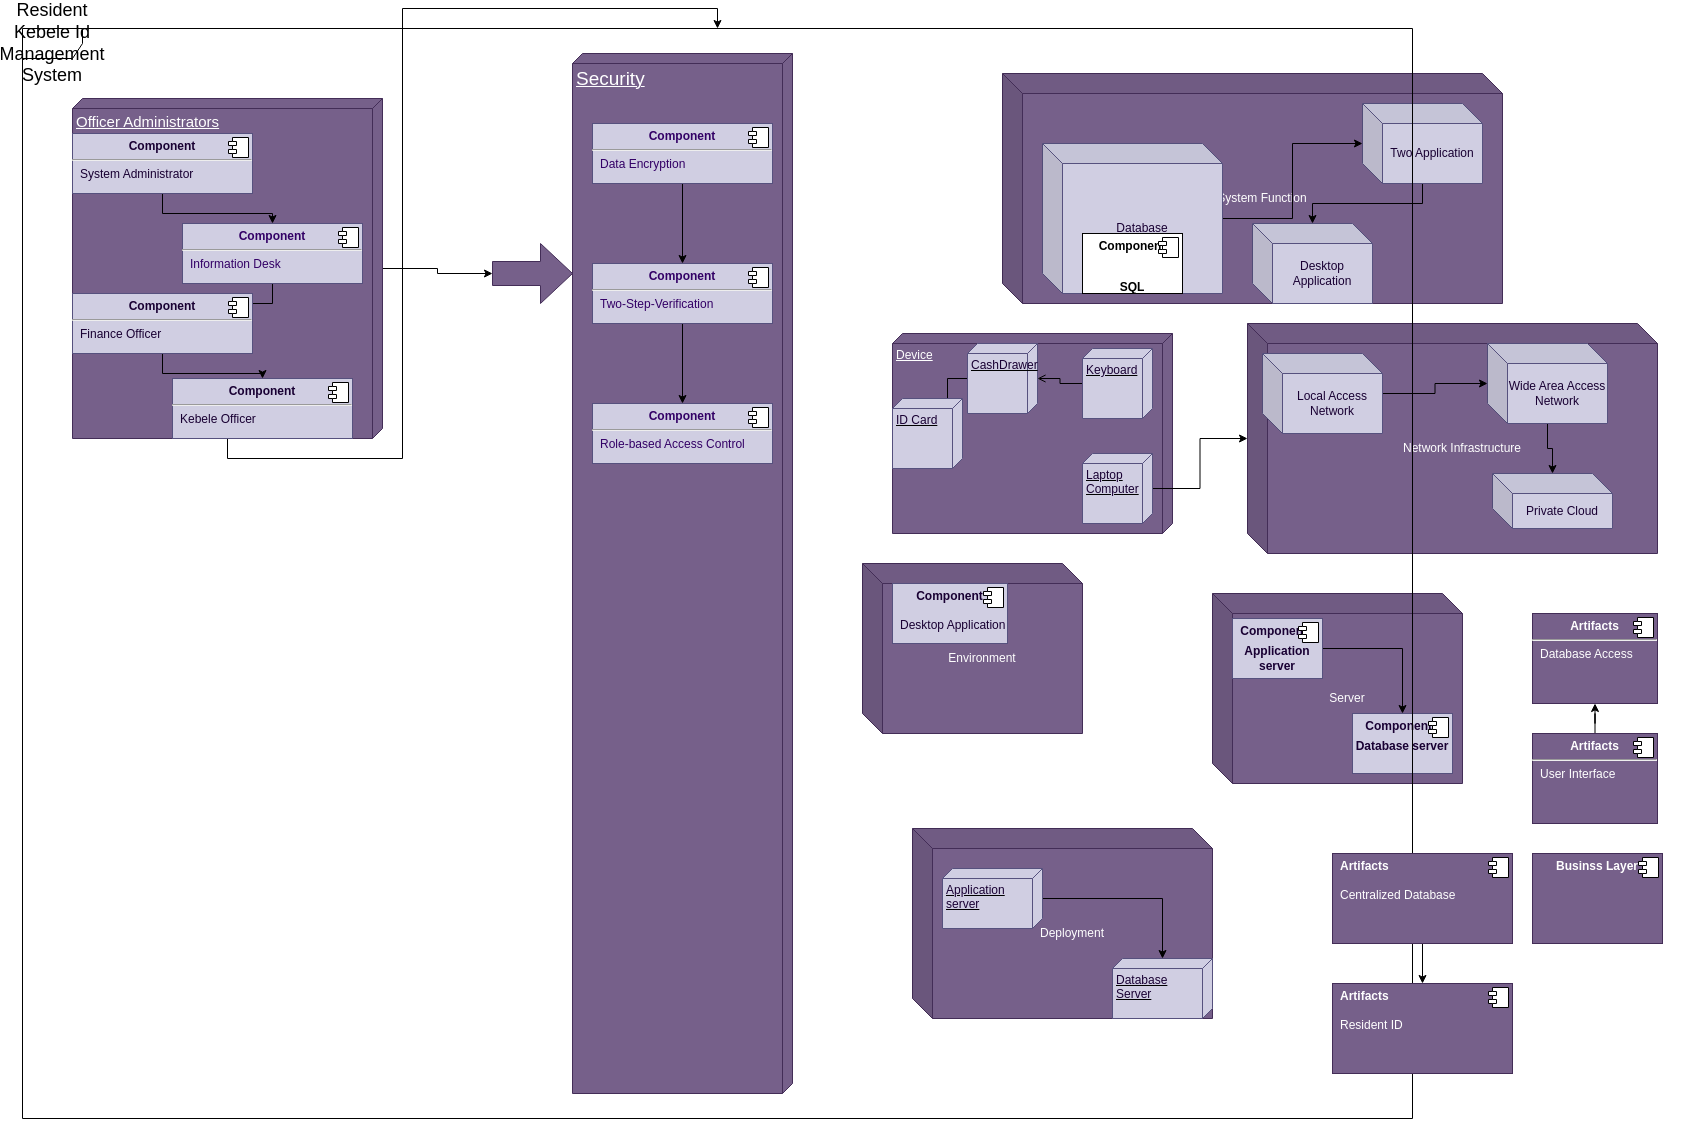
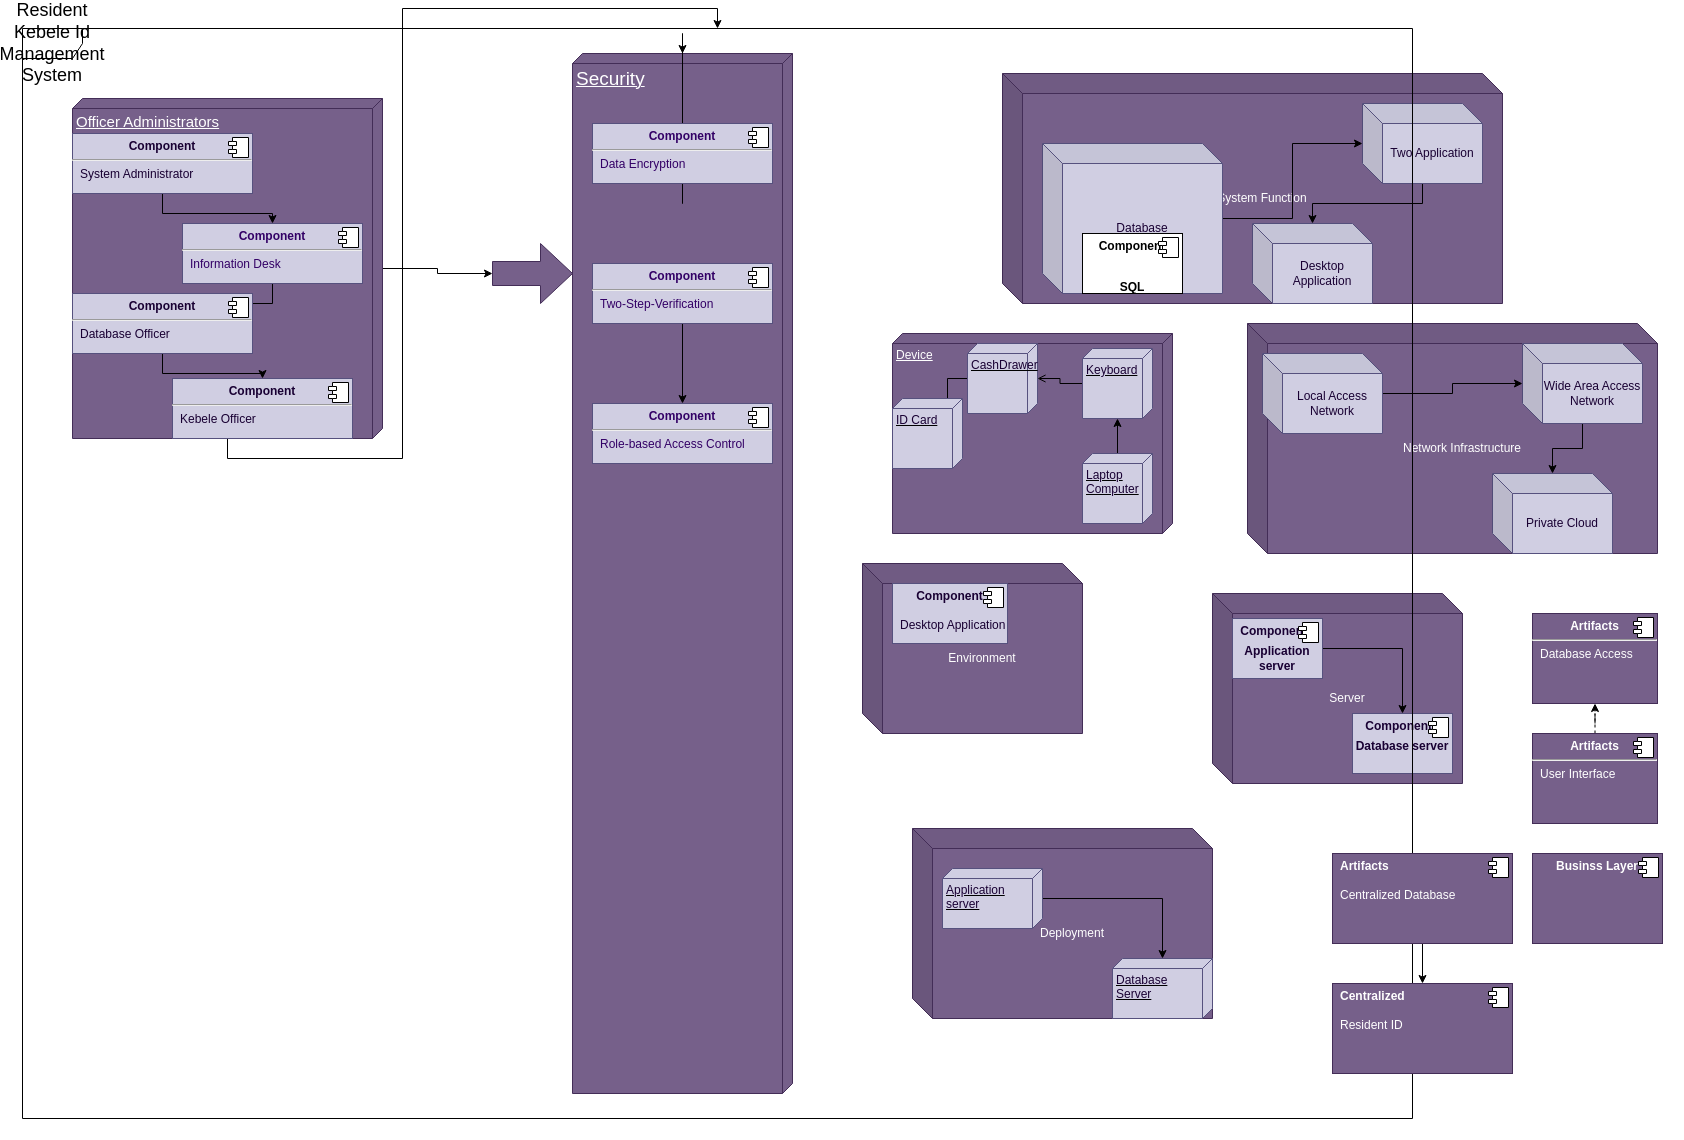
- <mxCell id="65" value="" style="edgeStyle=orthogonalEdgeStyle;rounded=0;orthogonalLoop=1;jettySize=auto;html=1;" edge="1" parent="1" source="66" target="69"><mxGeometry relative="1" as="geometry" /></mxCell>
+ <mxCell id="65" value="" style="edgeStyle=orthogonalEdgeStyle;rounded=0;orthogonalLoop=1;jettySize=auto;html=1;" edge="1" parent="1" source="66" target="64"><mxGeometry relative="1" as="geometry" /></mxCell>
- <mxCell id="60" value="&lt;p style=&quot;margin:0px;margin-top:6px;text-align:center;&quot;&gt;&lt;b&gt;&lt;font color=&quot;#190033&quot;&gt;Component&lt;/font&gt;&lt;/b&gt;&lt;/p&gt;&lt;hr&gt;&lt;p style=&quot;margin:0px;margin-left:8px;&quot;&gt;&lt;font color=&quot;#190033&quot;&gt;Finance Officer&lt;/font&gt;&lt;/p&gt;" style="align=left;overflow=fill;html=1;dropTarget=0;whiteSpace=wrap;fillColor=#d0cee2;strokeColor=#56517e;" vertex="1" parent="1"><mxGeometry x="70" y="285" width="180" height="60" as="geometry" /></mxCell>
+ <mxCell id="60" value="&lt;p style=&quot;margin:0px;margin-top:6px;text-align:center;&quot;&gt;&lt;b&gt;&lt;font color=&quot;#190033&quot;&gt;Component&lt;/font&gt;&lt;/b&gt;&lt;/p&gt;&lt;hr&gt;&lt;p style=&quot;margin:0px;margin-left:8px;&quot;&gt;&lt;font color=&quot;#190033&quot;&gt;Database Officer&lt;/font&gt;&lt;/p&gt;" style="align=left;overflow=fill;html=1;dropTarget=0;whiteSpace=wrap;fillColor=#d0cee2;strokeColor=#56517e;" vertex="1" parent="1"><mxGeometry x="70" y="285" width="180" height="60" as="geometry" /></mxCell>
- <mxCell id="12" value="&lt;font color=&quot;#190033&quot;&gt;Wide Area Access Network&lt;/font&gt;" style="shape=cube;whiteSpace=wrap;html=1;boundedLbl=1;backgroundOutline=1;darkOpacity=0.05;darkOpacity2=0.1;fillColor=#d0cee2;strokeColor=#56517e;" vertex="1" parent="1"><mxGeometry x="1485" y="335" width="120" height="80" as="geometry" /></mxCell>
+ <mxCell id="12" value="&lt;font color=&quot;#190033&quot;&gt;Wide Area Access Network&lt;/font&gt;" style="shape=cube;whiteSpace=wrap;html=1;boundedLbl=1;backgroundOutline=1;darkOpacity=0.05;darkOpacity2=0.1;fillColor=#d0cee2;strokeColor=#56517e;" vertex="1" parent="1"><mxGeometry x="1520" y="335" width="120" height="80" as="geometry" /></mxCell>
- <mxCell id="29" value="" style="edgeStyle=orthogonalEdgeStyle;rounded=0;orthogonalLoop=1;jettySize=auto;html=1;" edge="1" parent="1" source="30" target="8"><mxGeometry relative="1" as="geometry" /></mxCell>
+ <mxCell id="29" value="" style="edgeStyle=orthogonalEdgeStyle;rounded=0;orthogonalLoop=1;jettySize=auto;html=1;" edge="1" parent="1" source="30" target="32"><mxGeometry relative="1" as="geometry" /></mxCell>
- <mxCell id="13" value="&lt;font color=&quot;#190033&quot;&gt;Private Cloud&lt;/font&gt;" style="shape=cube;whiteSpace=wrap;html=1;boundedLbl=1;backgroundOutline=1;darkOpacity=0.05;darkOpacity2=0.1;fillColor=#d0cee2;strokeColor=#56517e;" vertex="1" parent="1"><mxGeometry x="1490" y="465" width="120" height="55" as="geometry" /></mxCell>
+ <mxCell id="13" value="&lt;font color=&quot;#190033&quot;&gt;Private Cloud&lt;/font&gt;" style="shape=cube;whiteSpace=wrap;html=1;boundedLbl=1;backgroundOutline=1;darkOpacity=0.05;darkOpacity2=0.1;fillColor=#d0cee2;strokeColor=#56517e;" vertex="1" parent="1"><mxGeometry x="1490" y="465" width="120" height="80" as="geometry" /></mxCell>
- <mxCell id="43" value="" style="edgeStyle=orthogonalEdgeStyle;rounded=0;orthogonalLoop=1;jettySize=auto;html=1;" edge="1" parent="1" source="44" target="48"><mxGeometry relative="1" as="geometry" /></mxCell>
+ <mxCell id="43" value="" style="edgeStyle=orthogonalEdgeStyle;rounded=0;orthogonalLoop=1;jettySize=auto;html=1;dashed=1;" edge="1" parent="1" source="44" target="48"><mxGeometry relative="1" as="geometry" /></mxCell>
- <mxCell id="41" value="&lt;p style=&quot;margin:0px;margin-top:6px;text-align:center;&quot;&gt;&lt;/p&gt;&lt;p style=&quot;margin:0px;margin-left:8px;&quot;&gt;&lt;b&gt;Artifacts&lt;/b&gt;&lt;/p&gt;&lt;p style=&quot;margin:0px;margin-left:8px;&quot;&gt;&lt;br&gt;&lt;/p&gt;&lt;p style=&quot;margin:0px;margin-left:8px;&quot;&gt;Resident ID&lt;/p&gt;" style="align=left;overflow=fill;html=1;dropTarget=0;whiteSpace=wrap;fillColor=#76608a;fontColor=#ffffff;strokeColor=#432D57;" vertex="1" parent="1"><mxGeometry x="1330" y="975" width="180" height="90" as="geometry" /></mxCell>
+ <mxCell id="41" value="&lt;p style=&quot;margin:0px;margin-top:6px;text-align:center;&quot;&gt;&lt;/p&gt;&lt;p style=&quot;margin:0px;margin-left:8px;&quot;&gt;&lt;b&gt;Centralized&lt;/b&gt;&lt;/p&gt;&lt;p style=&quot;margin:0px;margin-left:8px;&quot;&gt;&lt;br&gt;&lt;/p&gt;&lt;p style=&quot;margin:0px;margin-left:8px;&quot;&gt;Resident ID&lt;/p&gt;" style="align=left;overflow=fill;html=1;dropTarget=0;whiteSpace=wrap;fillColor=#76608a;fontColor=#ffffff;strokeColor=#432D57;" vertex="1" parent="1"><mxGeometry x="1330" y="975" width="180" height="90" as="geometry" /></mxCell>
